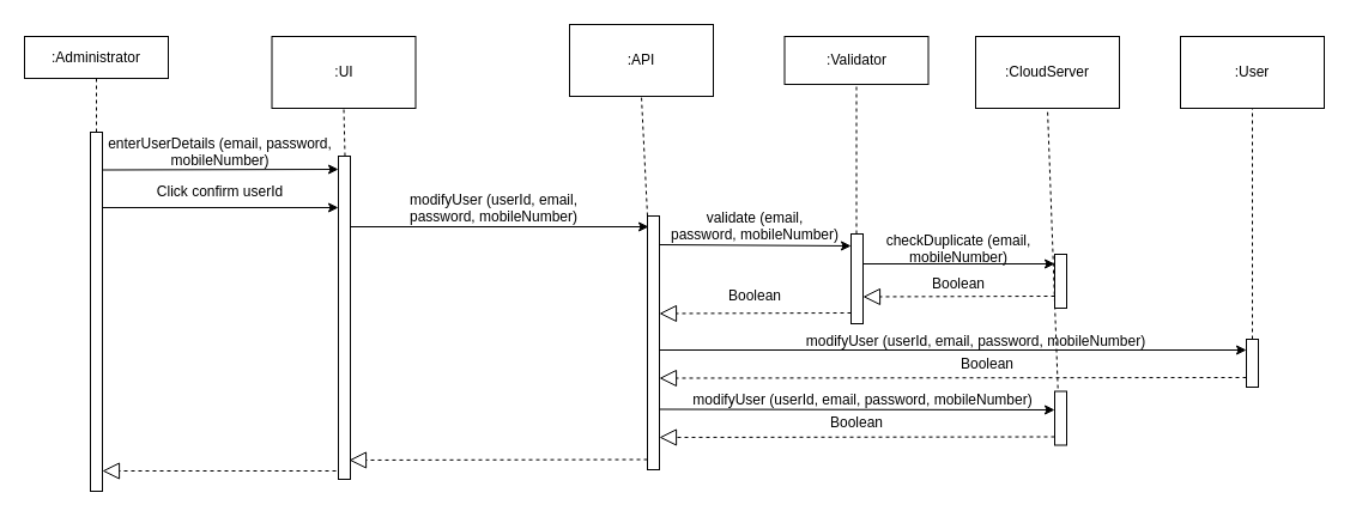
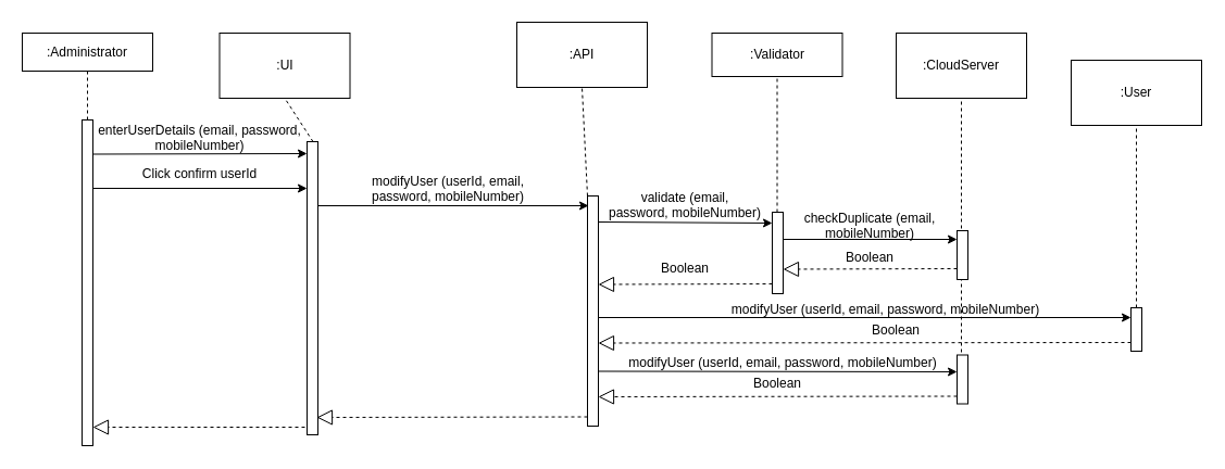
- <mxCell id="5" value=":UI&lt;br&gt;" style="rounded=0;whiteSpace=wrap;html=1;" parent="1" vertex="1"><mxGeometry x="226.5" y="30" width="120" height="60" as="geometry" /></mxCell>
+ <mxCell id="5" value=":UI&lt;br&gt;" style="rounded=0;whiteSpace=wrap;html=1;" parent="1" vertex="1"><mxGeometry x="201.5" y="30" width="120" height="60" as="geometry" /></mxCell>
- <mxCell id="17" value=":CloudServer&lt;br&gt;" style="rounded=0;whiteSpace=wrap;html=1;" parent="1" vertex="1"><mxGeometry x="814" y="30" width="120" height="60" as="geometry" /></mxCell>
+ <mxCell id="17" value=":CloudServer&lt;br&gt;" style="rounded=0;whiteSpace=wrap;html=1;" parent="1" vertex="1"><mxGeometry x="824" y="30" width="120" height="60" as="geometry" /></mxCell>
- <mxCell id="21" value=":User&lt;br&gt;" style="rounded=0;whiteSpace=wrap;html=1;" parent="1" vertex="1"><mxGeometry x="985" y="30" width="120" height="60" as="geometry" /></mxCell>
+ <mxCell id="21" value=":User&lt;br&gt;" style="rounded=0;whiteSpace=wrap;html=1;" parent="1" vertex="1"><mxGeometry x="985" y="55" width="120" height="60" as="geometry" /></mxCell>
